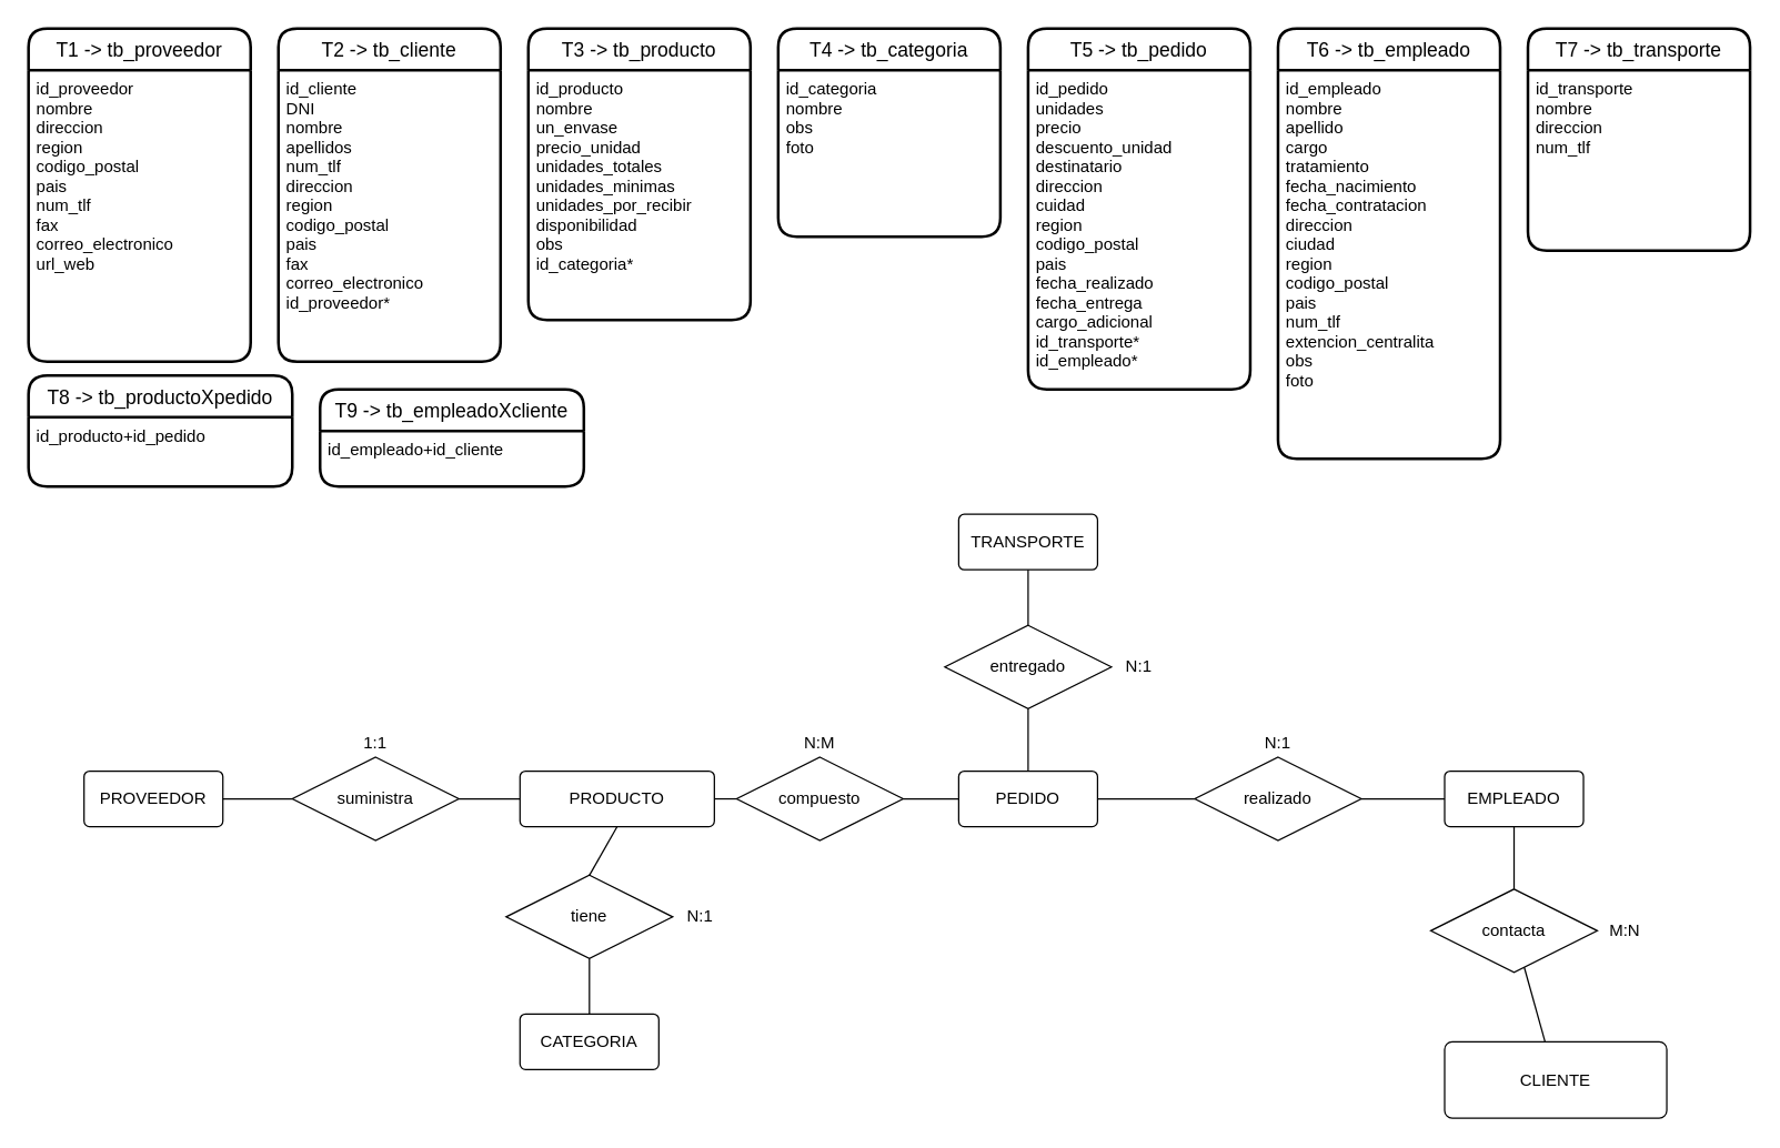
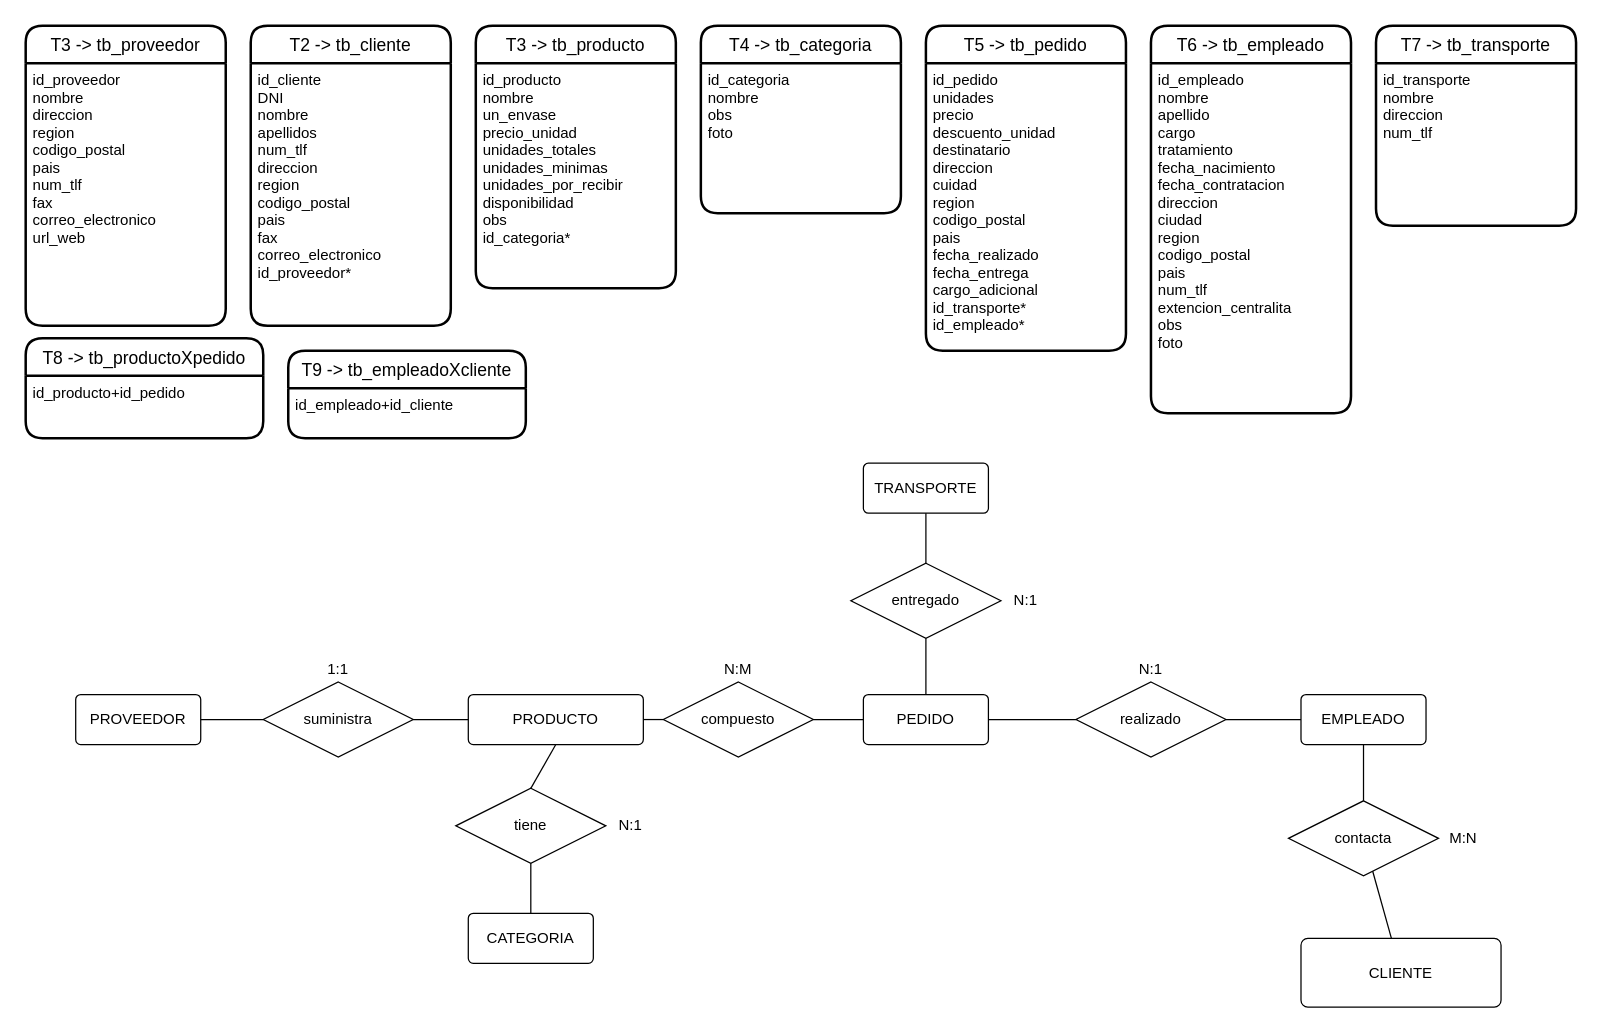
- <mxCell id="2" value="T1 -&gt; tb_proveedor" style="swimlane;childLayout=stackLayout;horizontal=1;startSize=30;horizontalStack=0;rounded=1;fontSize=14;fontStyle=0;strokeWidth=2;resizeParent=0;resizeLast=1;shadow=0;dashed=0;align=center;" vertex="1" parent="1"><mxGeometry x="20" y="20" width="160" height="240" as="geometry" /></mxCell>
+ <mxCell id="2" value="T3 -&gt; tb_proveedor" style="swimlane;childLayout=stackLayout;horizontal=1;startSize=30;horizontalStack=0;rounded=1;fontSize=14;fontStyle=0;strokeWidth=2;resizeParent=0;resizeLast=1;shadow=0;dashed=0;align=center;" vertex="1" parent="1"><mxGeometry x="20" y="20" width="160" height="240" as="geometry" /></mxCell>
